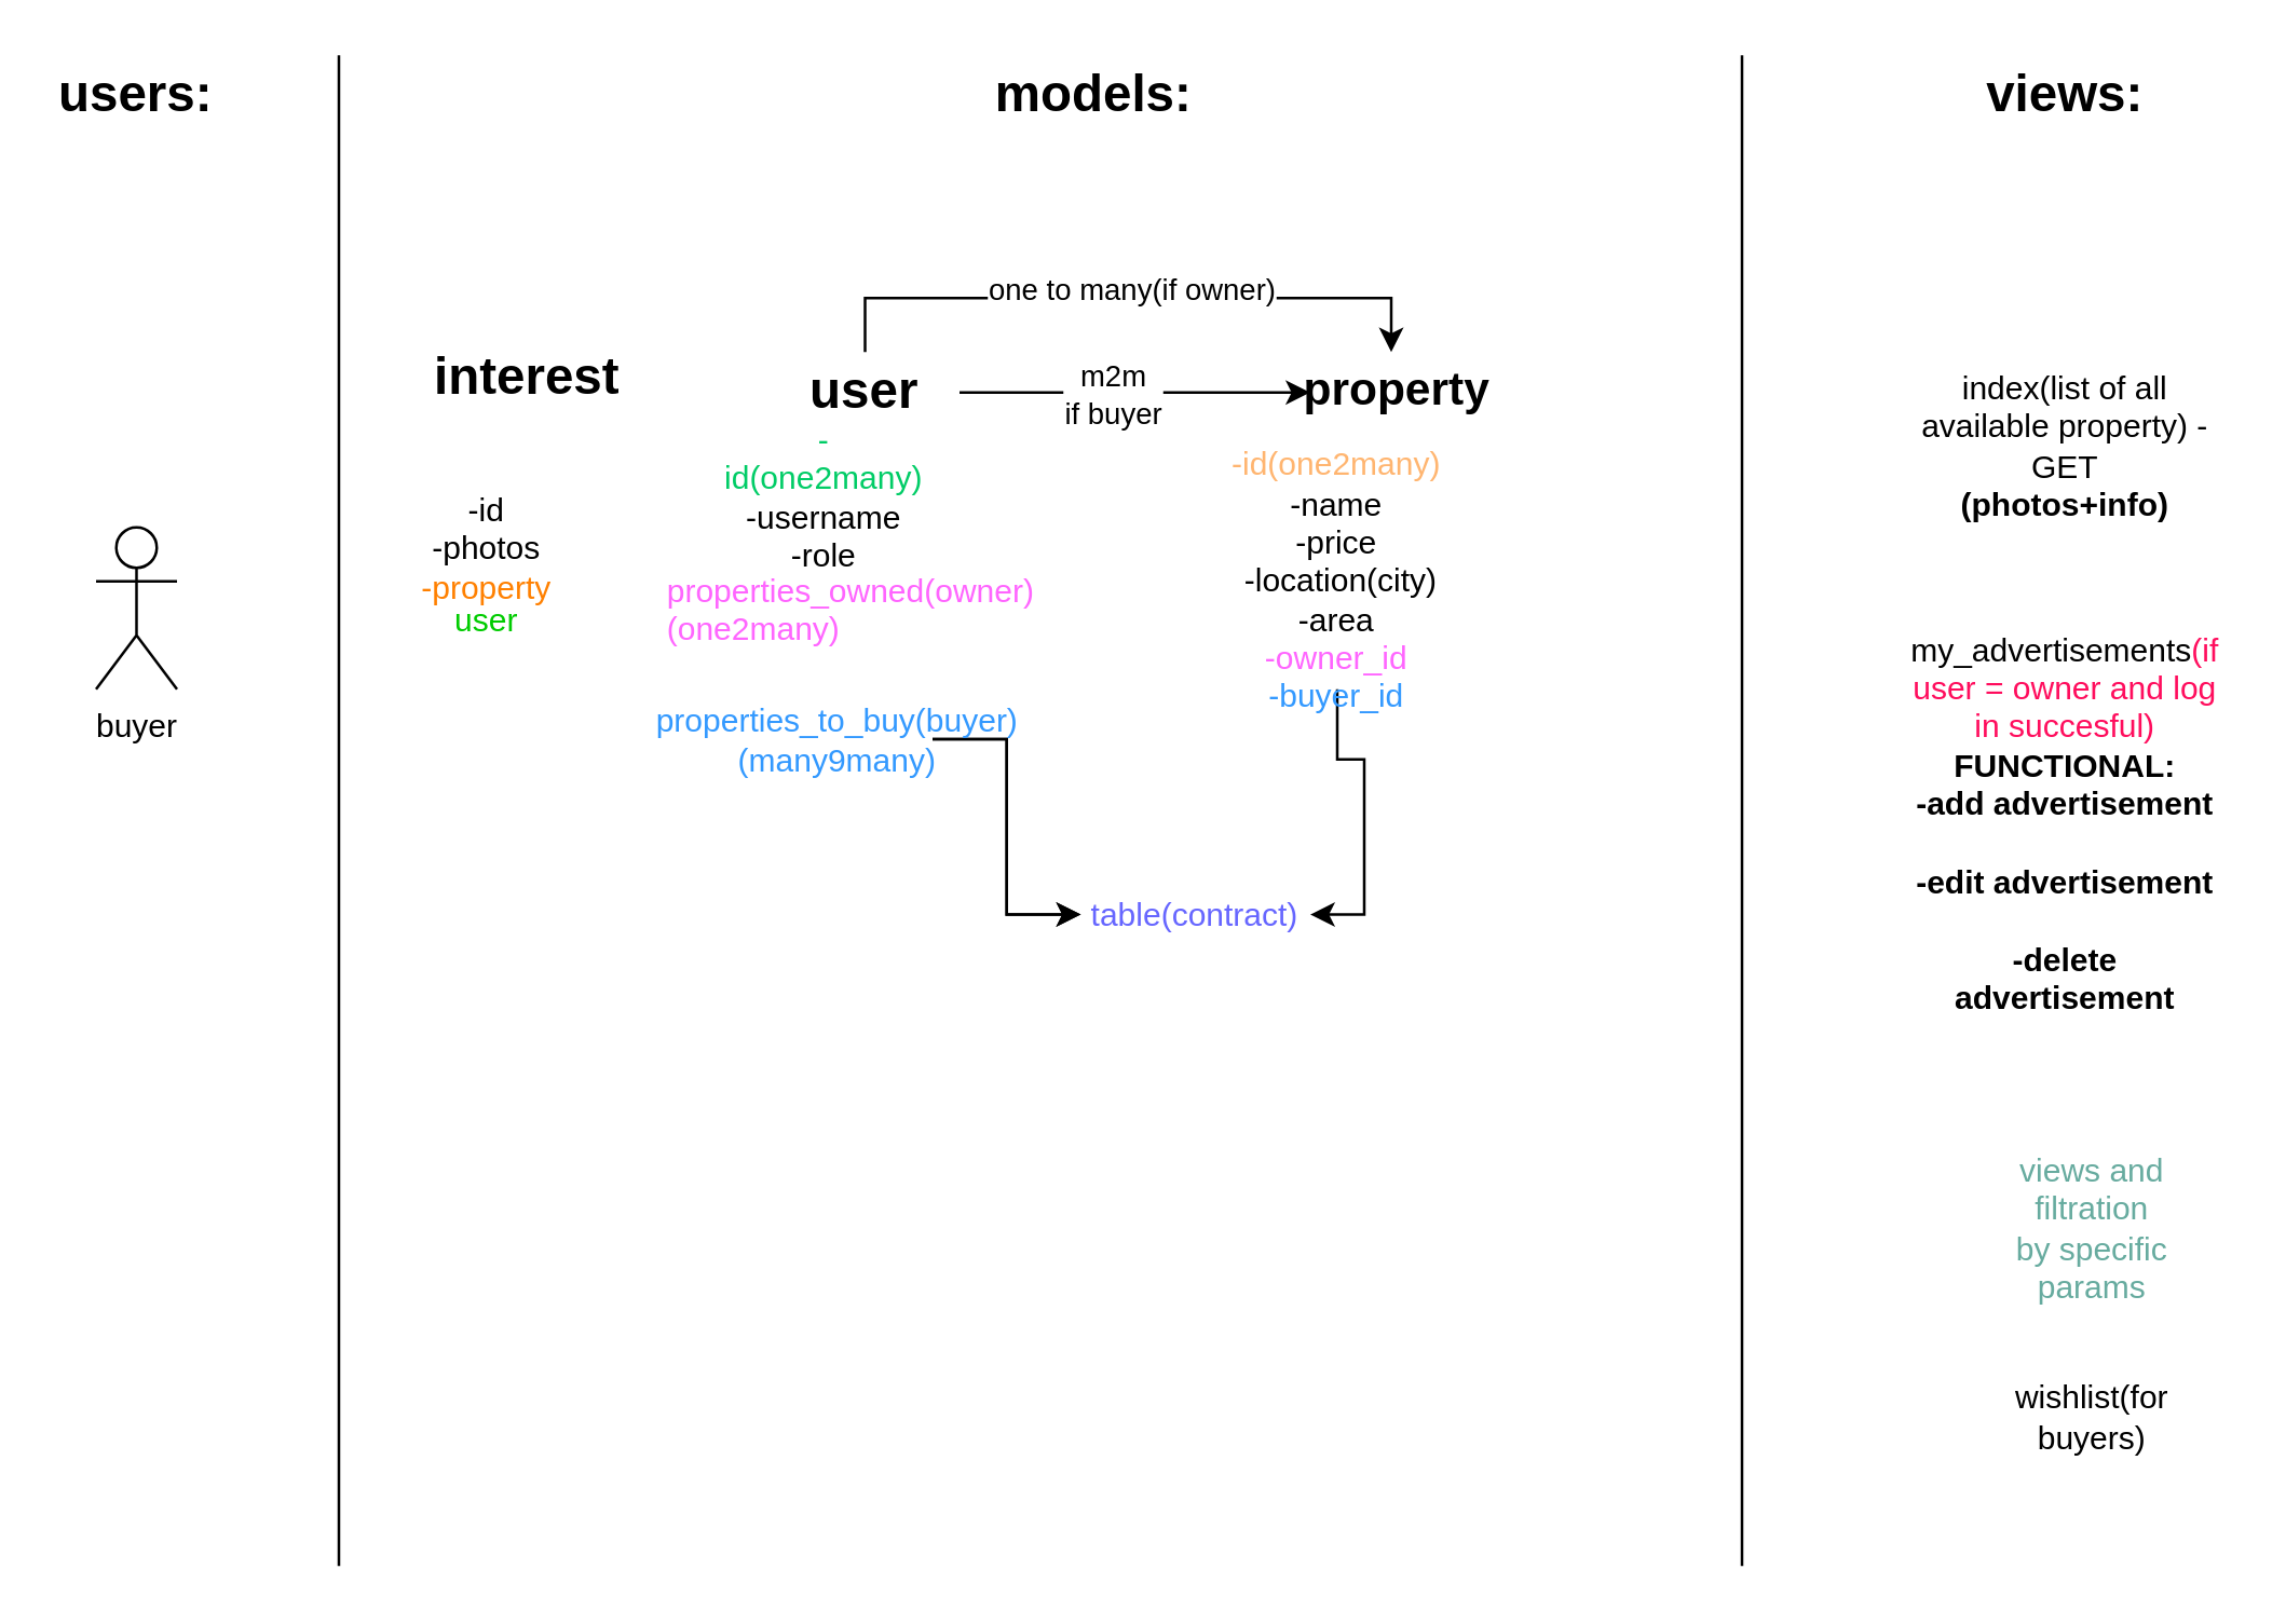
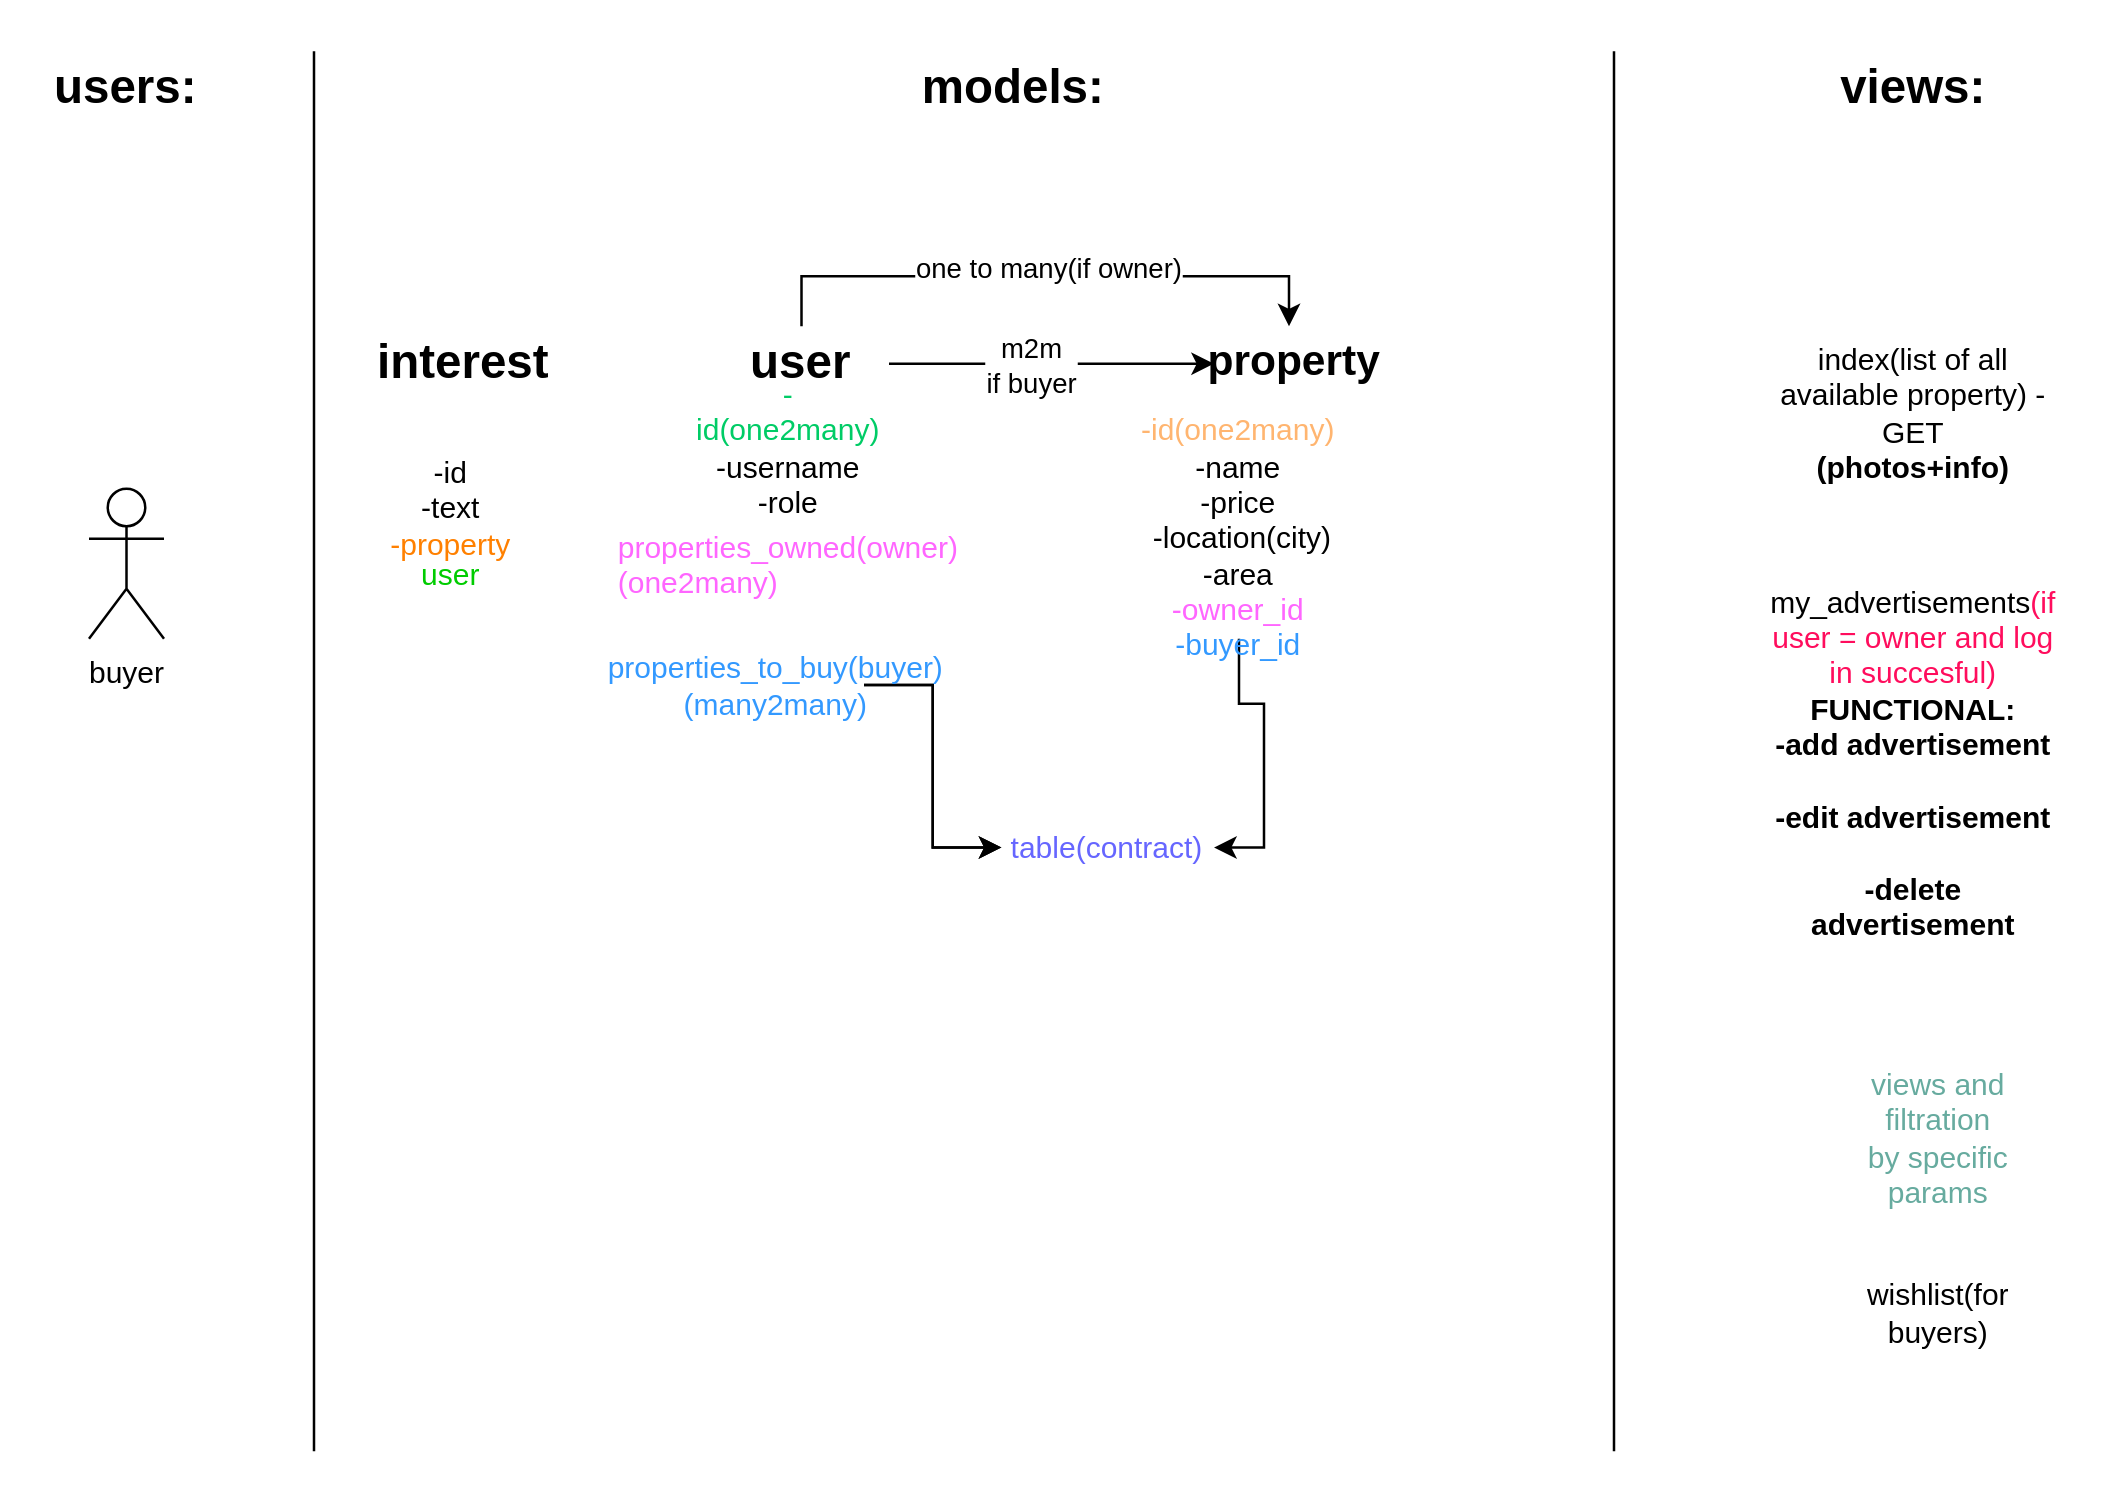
- <mxCell id="21" value="&lt;span style=&quot;font-size: 19px;&quot;&gt;&lt;b&gt;interest&lt;/b&gt;&lt;/span&gt;" style="text;html=1;align=center;verticalAlign=middle;whiteSpace=wrap;rounded=0;" parent="1" vertex="1"><mxGeometry x="165" y="125" width="60" height="30" as="geometry" /></mxCell>
+ <mxCell id="21" value="&lt;span style=&quot;font-size: 19px;&quot;&gt;&lt;b&gt;interest&lt;/b&gt;&lt;/span&gt;" style="text;html=1;align=center;verticalAlign=middle;whiteSpace=wrap;rounded=0;" parent="1" vertex="1"><mxGeometry x="155" y="130" width="60" height="30" as="geometry" /></mxCell>
- <mxCell id="19" value="&lt;font color=&quot;#00cc66&quot;&gt;-id(one2many)&lt;/font&gt;&lt;div&gt;-username&lt;/div&gt;&lt;div&gt;-role&lt;/div&gt;" style="text;html=1;align=center;verticalAlign=middle;whiteSpace=wrap;rounded=0;" parent="1" vertex="1"><mxGeometry x="275" y="169" width="60" height="30" as="geometry" /></mxCell>
+ <mxCell id="19" value="&lt;font color=&quot;#00cc66&quot;&gt;-id(one2many)&lt;/font&gt;&lt;div&gt;-username&lt;/div&gt;&lt;div&gt;-role&lt;/div&gt;" style="text;html=1;align=center;verticalAlign=middle;whiteSpace=wrap;rounded=0;" parent="1" vertex="1"><mxGeometry x="285" y="164" width="60" height="30" as="geometry" /></mxCell>
- <mxCell id="22" value="-id&lt;div&gt;-photos&lt;/div&gt;&lt;div&gt;&lt;font color=&quot;#ff8000&quot;&gt;-property&lt;/font&gt;&lt;/div&gt;" style="text;html=1;align=center;verticalAlign=middle;whiteSpace=wrap;rounded=0;" parent="1" vertex="1"><mxGeometry x="135" y="175" width="90" height="55" as="geometry" /></mxCell>
+ <mxCell id="22" value="-id&lt;div&gt;-text&lt;/div&gt;&lt;div&gt;&lt;font color=&quot;#ff8000&quot;&gt;-property&lt;/font&gt;&lt;/div&gt;" style="text;html=1;align=center;verticalAlign=middle;whiteSpace=wrap;rounded=0;" parent="1" vertex="1"><mxGeometry x="135" y="175" width="90" height="55" as="geometry" /></mxCell>
- <mxCell id="26" value="&lt;font color=&quot;#3399ff&quot;&gt;properties_to_buy(buyer)&lt;/font&gt;&lt;div&gt;&lt;span style=&quot;color: rgb(51, 153, 255); background-color: initial;&quot;&gt;(many9many)&lt;/span&gt;&lt;/div&gt;" style="text;html=1;align=center;verticalAlign=middle;whiteSpace=wrap;rounded=0;" parent="1" vertex="1"><mxGeometry x="275" y="240" width="70" height="67" as="geometry" /></mxCell>
+ <mxCell id="26" value="&lt;font color=&quot;#3399ff&quot;&gt;properties_to_buy(buyer)&lt;/font&gt;&lt;div&gt;&lt;span style=&quot;color: rgb(51, 153, 255); background-color: initial;&quot;&gt;(many2many)&lt;/span&gt;&lt;/div&gt;" style="text;html=1;align=center;verticalAlign=middle;whiteSpace=wrap;rounded=0;" parent="1" vertex="1"><mxGeometry x="275" y="240" width="70" height="67" as="geometry" /></mxCell>
